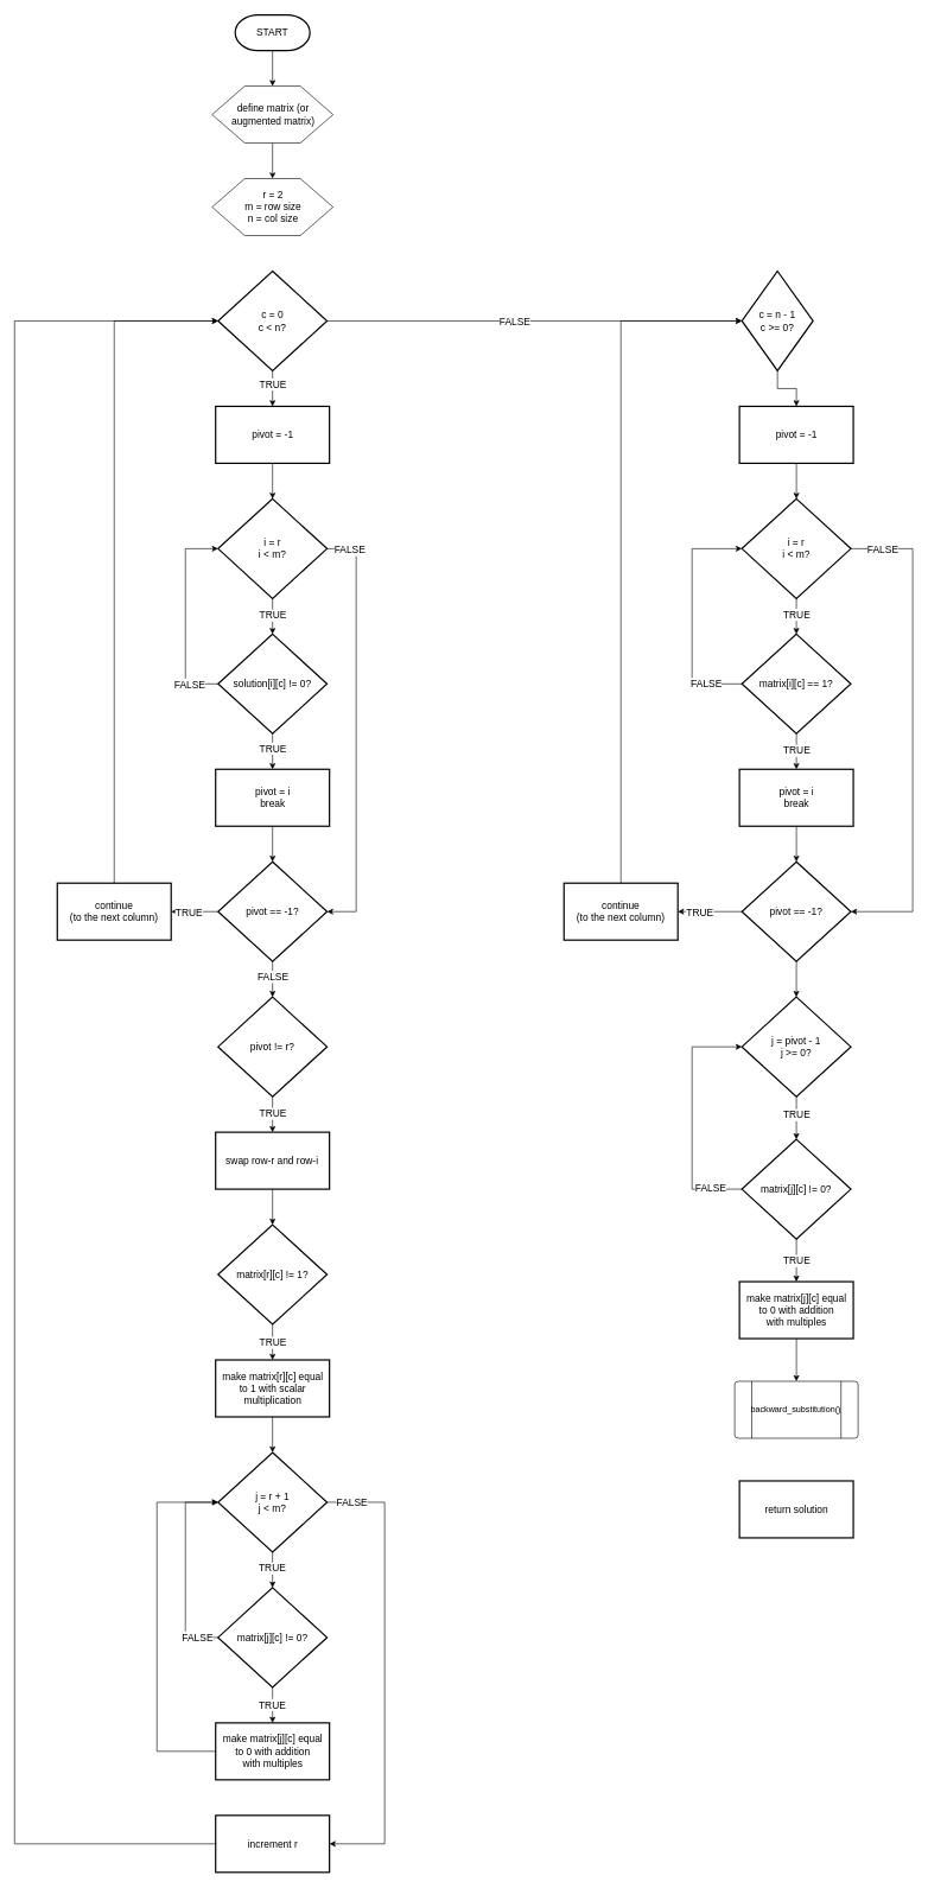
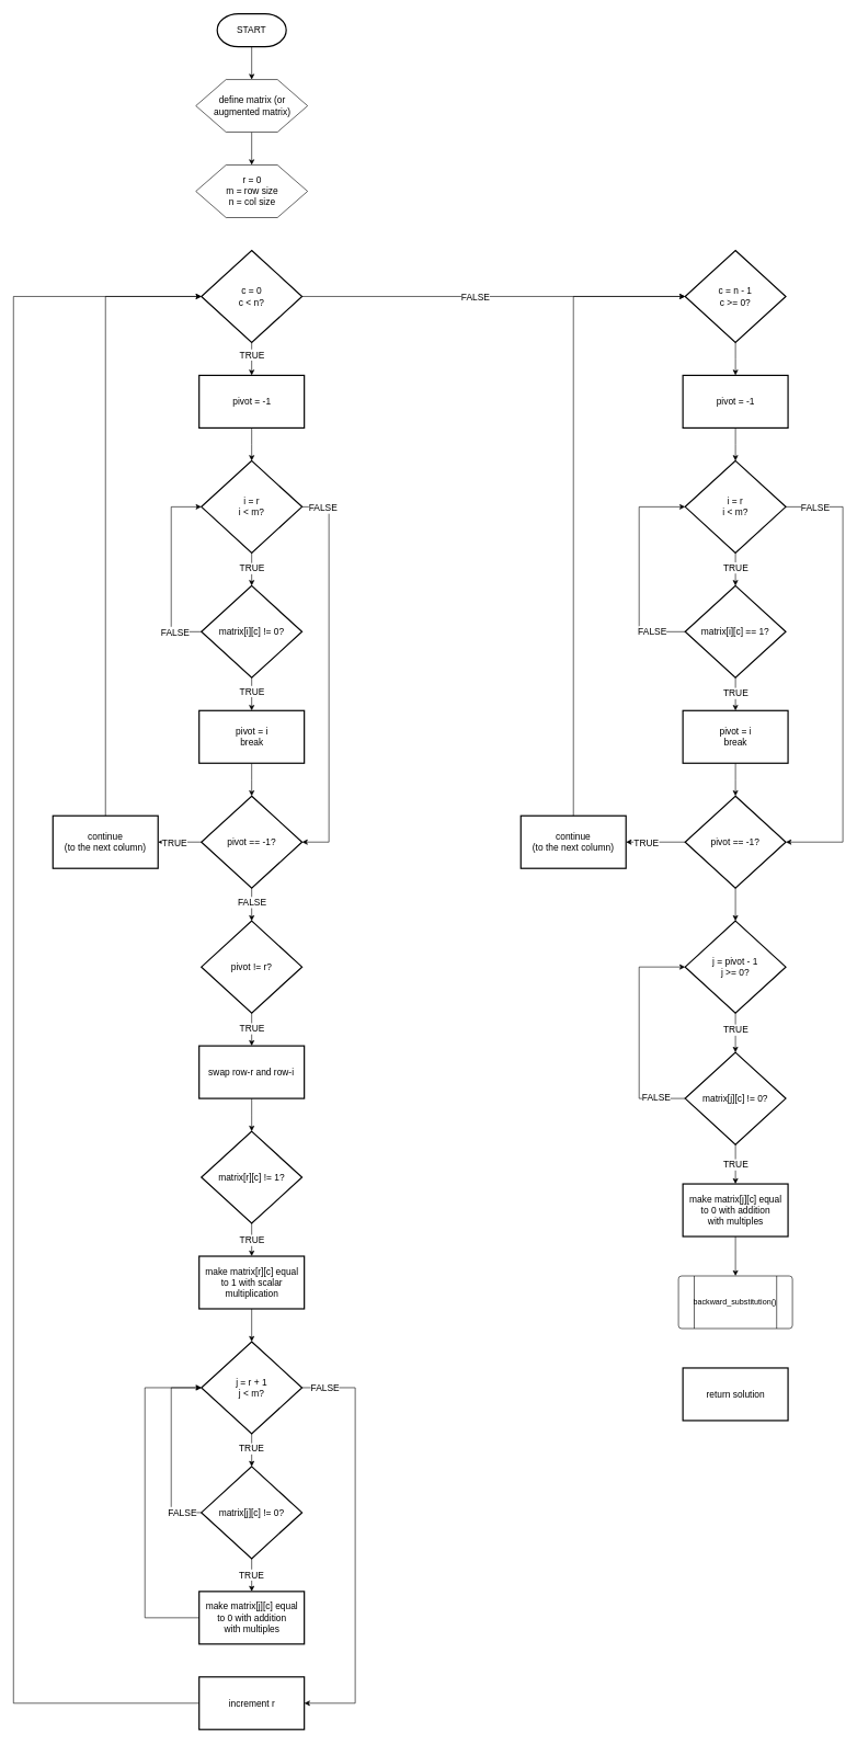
- <mxCell id="6" value="r = 2&lt;div&gt;m = row size&lt;/div&gt;&lt;div&gt;n = col size&lt;/div&gt;" style="verticalLabelPosition=middle;verticalAlign=middle;html=1;shape=hexagon;perimeter=hexagonPerimeter2;arcSize=6;size=0.27;labelPosition=center;align=center;fontSize=14;" vertex="1" parent="1"><mxGeometry x="297.5" y="250" width="170" height="80" as="geometry" /></mxCell>
+ <mxCell id="6" value="r = 0&lt;div&gt;m = row size&lt;/div&gt;&lt;div&gt;n = col size&lt;/div&gt;" style="verticalLabelPosition=middle;verticalAlign=middle;html=1;shape=hexagon;perimeter=hexagonPerimeter2;arcSize=6;size=0.27;labelPosition=center;align=center;fontSize=14;" vertex="1" parent="1"><mxGeometry x="297.5" y="250" width="170" height="80" as="geometry" /></mxCell>
- <mxCell id="56" value="c = n - 1&lt;div&gt;c &amp;gt;= 0?&lt;/div&gt;" style="strokeWidth=2;html=1;shape=mxgraph.flowchart.decision;whiteSpace=wrap;fontSize=14;" vertex="1" parent="1"><mxGeometry x="1042" y="380" width="100" height="140" as="geometry" /></mxCell>
+ <mxCell id="56" value="c = n - 1&lt;div&gt;c &amp;gt;= 0?&lt;/div&gt;" style="strokeWidth=2;html=1;shape=mxgraph.flowchart.decision;whiteSpace=wrap;fontSize=14;" vertex="1" parent="1"><mxGeometry x="1042" y="380" width="153.13" height="140" as="geometry" /></mxCell>
- <mxCell id="17" value="solution[i][c] != 0?" style="strokeWidth=2;html=1;shape=mxgraph.flowchart.decision;whiteSpace=wrap;fontSize=14;" vertex="1" parent="1"><mxGeometry x="305.93" y="890" width="153.13" height="140" as="geometry" /></mxCell>
+ <mxCell id="17" value="matrix[i][c] != 0?" style="strokeWidth=2;html=1;shape=mxgraph.flowchart.decision;whiteSpace=wrap;fontSize=14;" vertex="1" parent="1"><mxGeometry x="305.93" y="890" width="153.13" height="140" as="geometry" /></mxCell>
